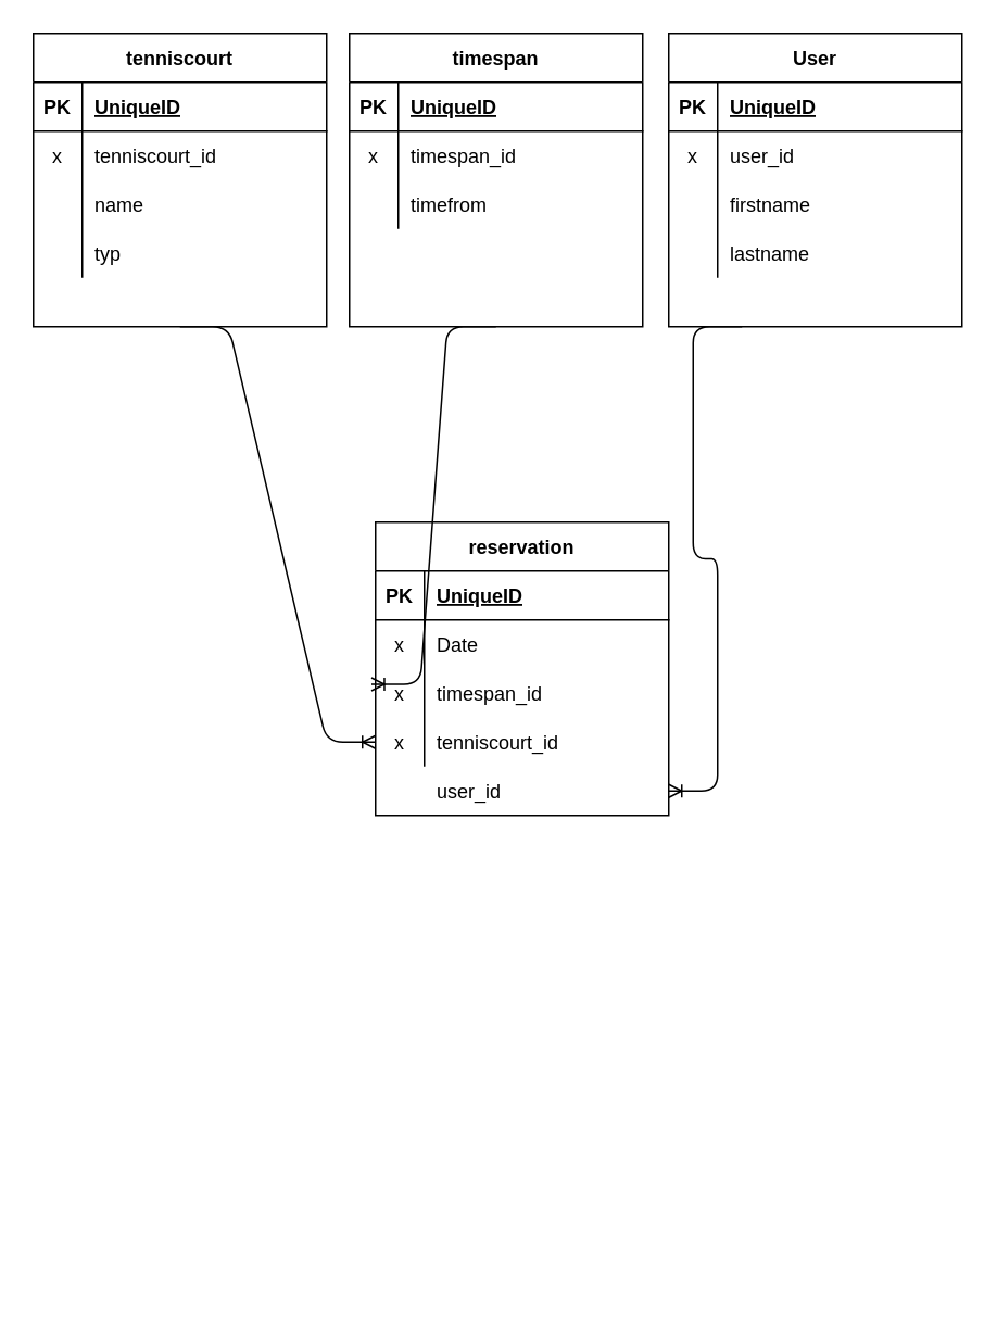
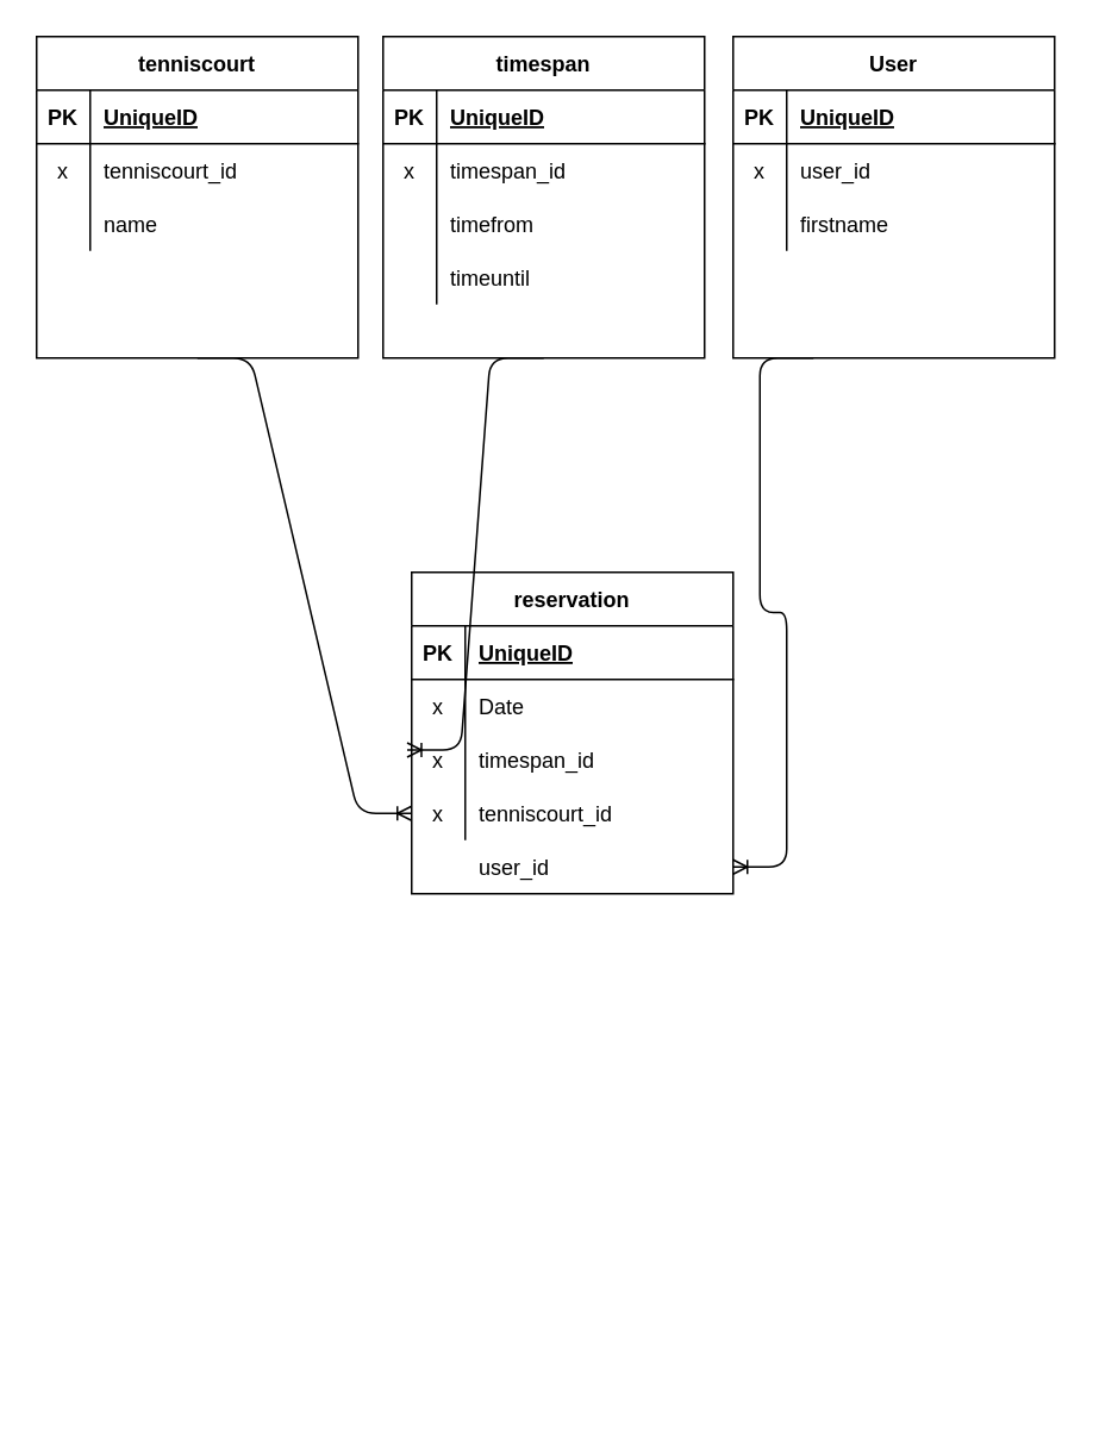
- <mxCell id="14" value="typ" style="shape=partialRectangle;connectable=0;fillColor=none;top=0;left=0;bottom=0;right=0;align=left;spacingLeft=6;overflow=hidden;" vertex="1" parent="12"><mxGeometry x="30" width="150" height="30" as="geometry" /></mxCell>
+ <mxCell id="29" value="timeuntil" style="shape=partialRectangle;connectable=0;fillColor=none;top=0;left=0;bottom=0;right=0;align=left;spacingLeft=6;overflow=hidden;" vertex="1" parent="27"><mxGeometry x="30" width="150" height="30" as="geometry" /></mxCell>
- <mxCell id="42" value="lastname" style="shape=partialRectangle;connectable=0;fillColor=none;top=0;left=0;bottom=0;right=0;align=left;spacingLeft=6;overflow=hidden;" vertex="1" parent="40"><mxGeometry x="30" width="150" height="30" as="geometry" /></mxCell>
